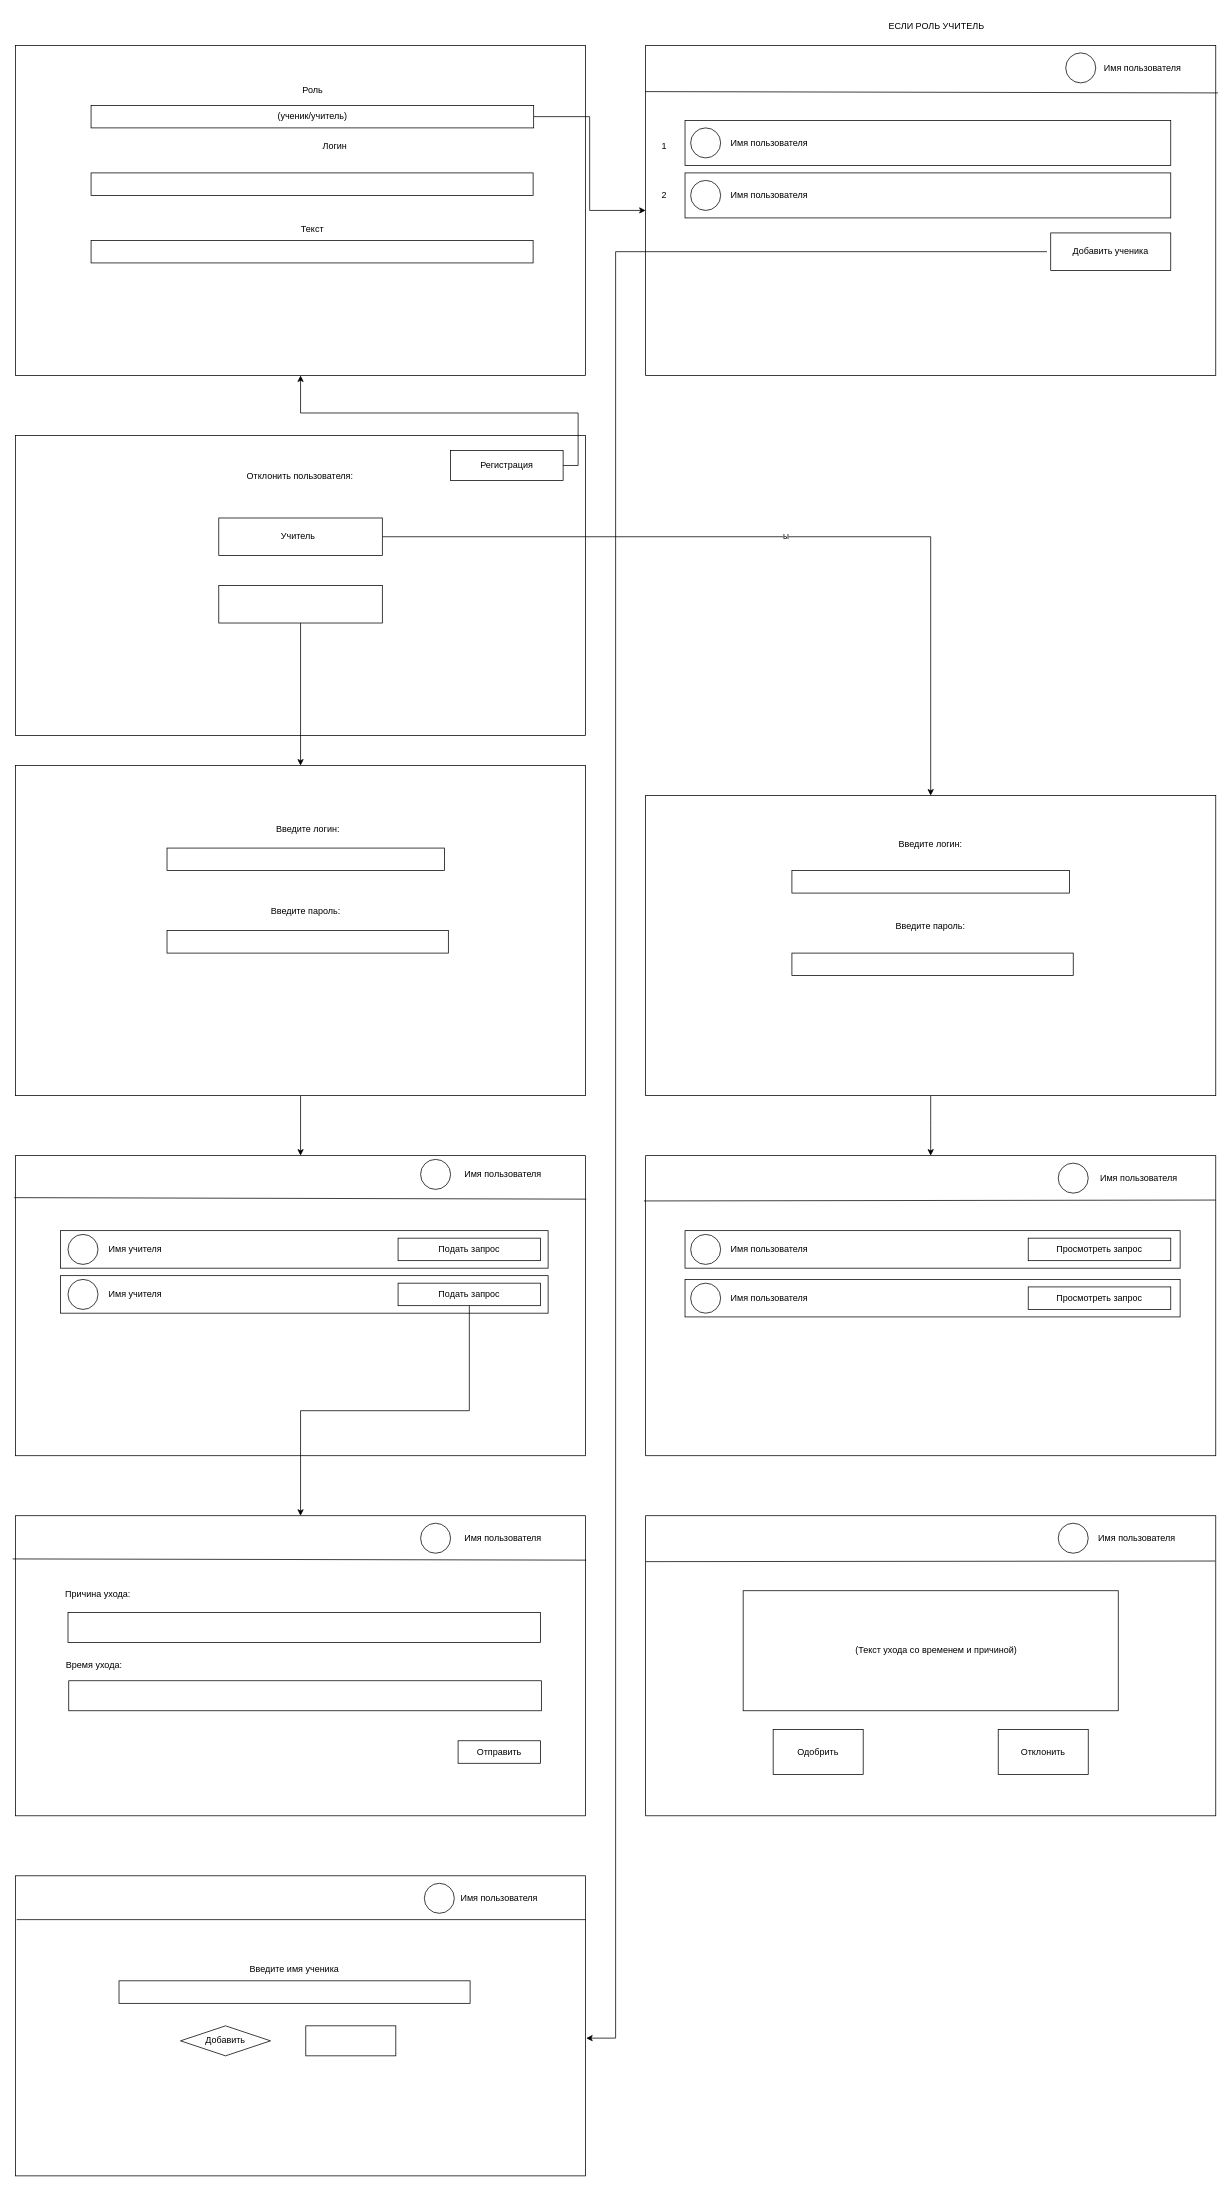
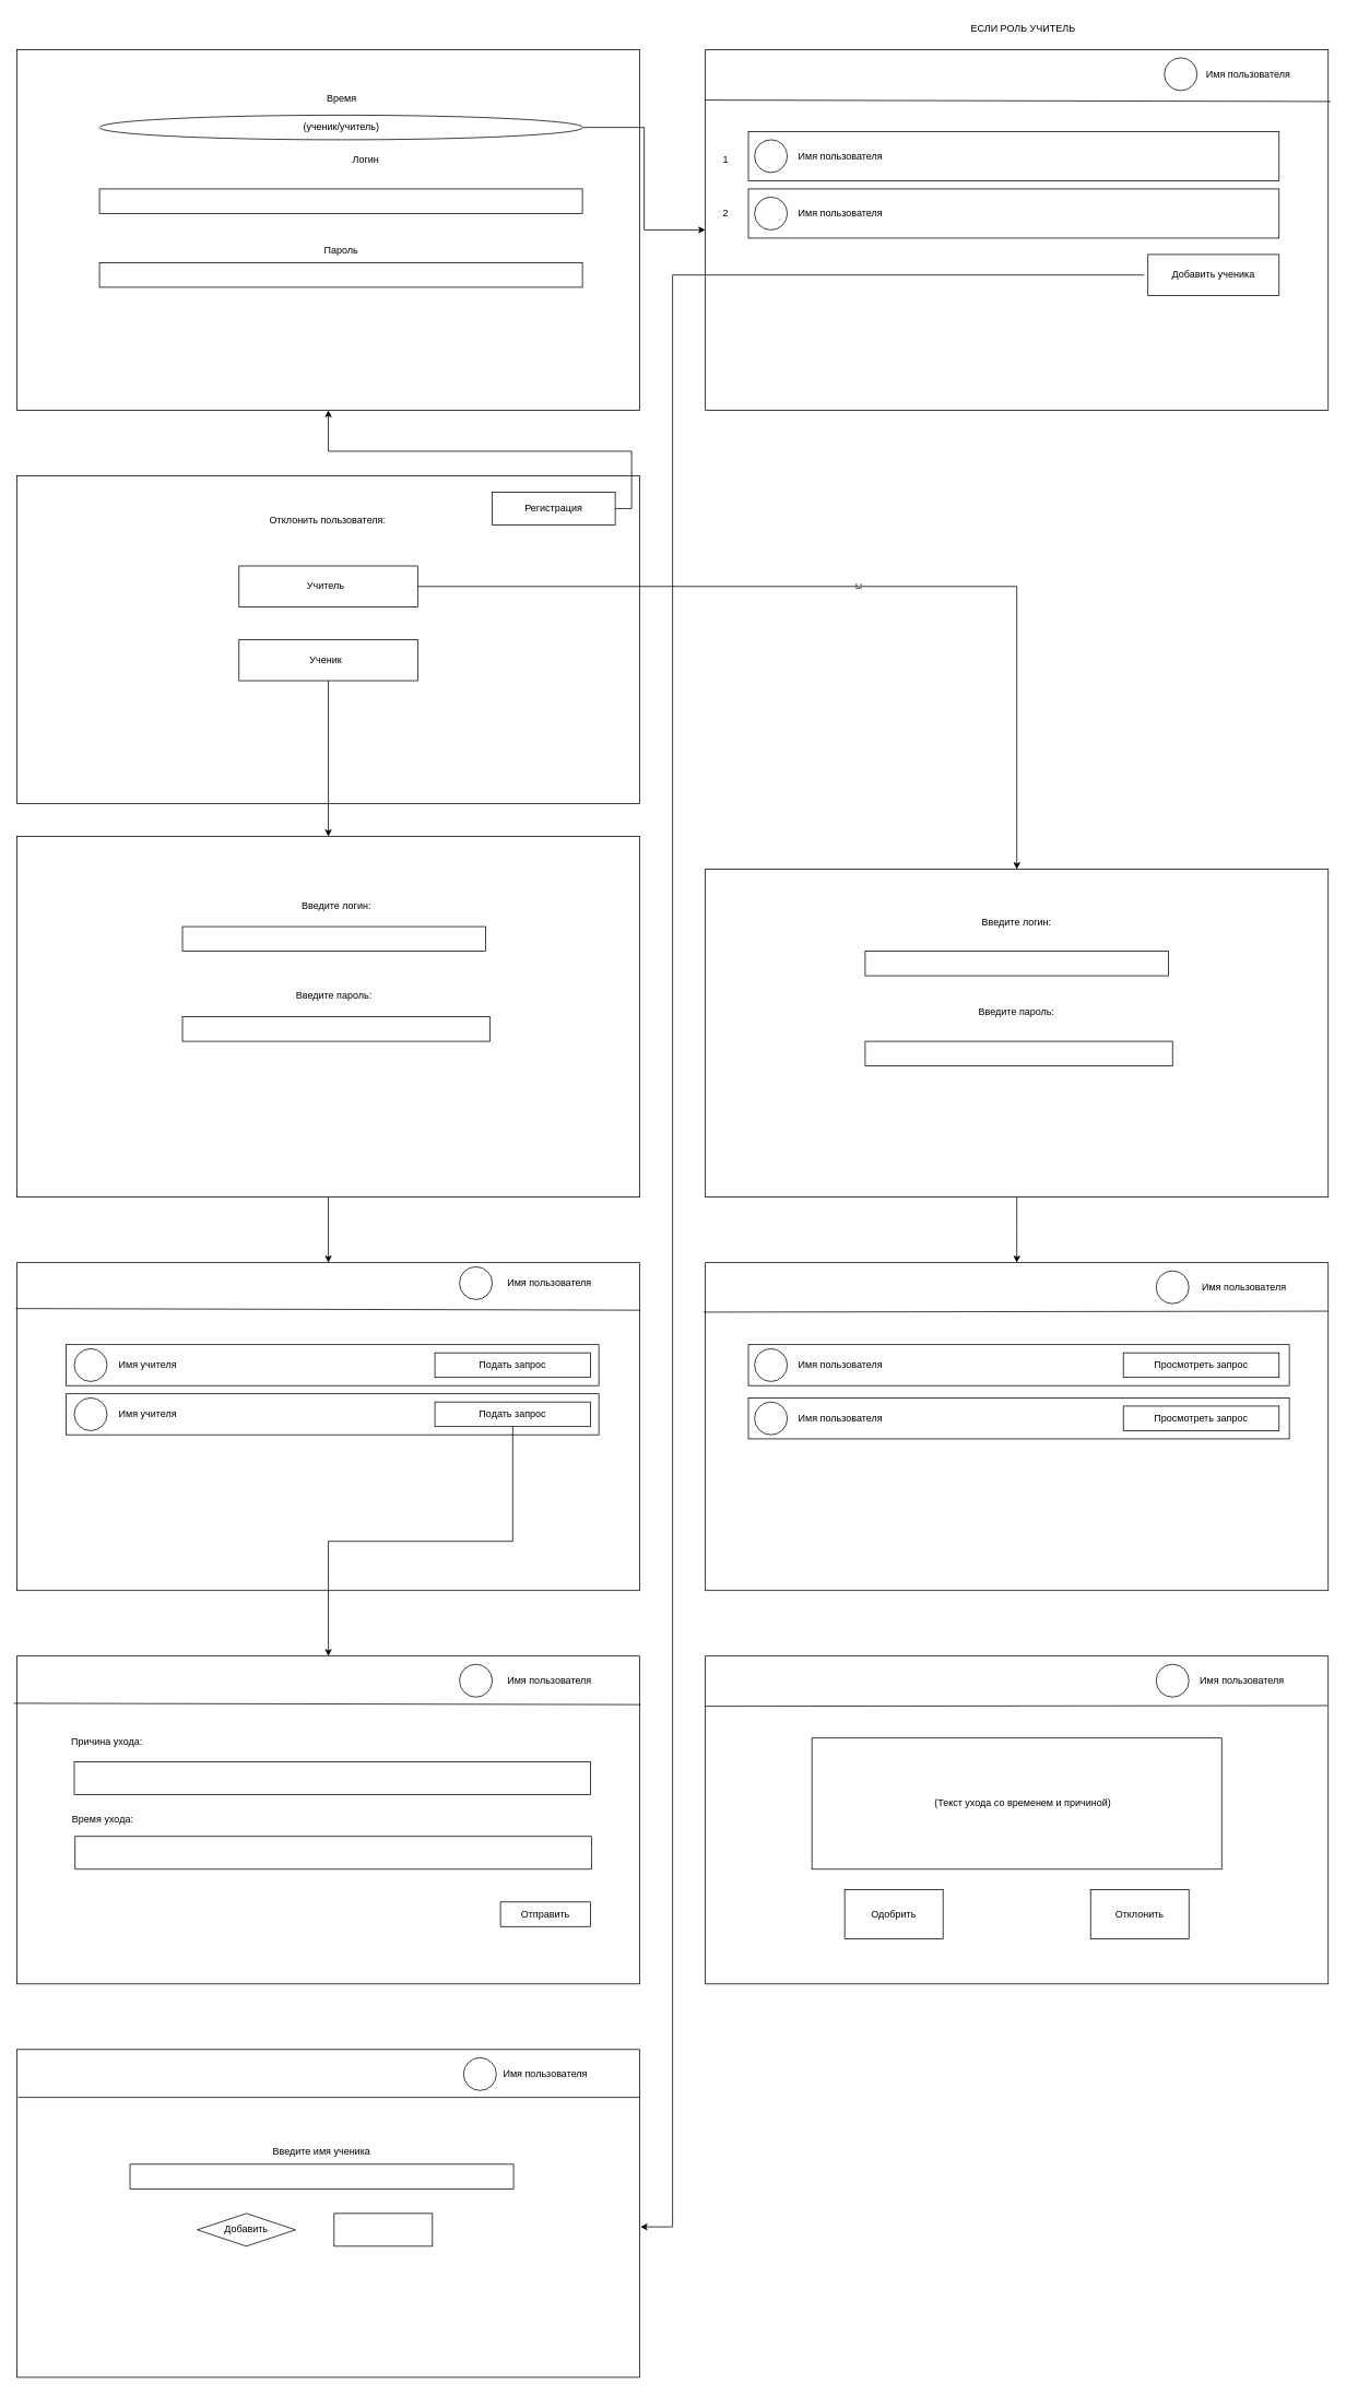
- <mxCell id="75" value="Роль" style="text;html=1;strokeColor=none;fillColor=none;align=center;verticalAlign=middle;whiteSpace=wrap;rounded=0;" vertex="1" parent="1"><mxGeometry x="301.5" y="100" width="228.5" height="40" as="geometry" /></mxCell>
+ <mxCell id="75" value="Время" style="text;html=1;strokeColor=none;fillColor=none;align=center;verticalAlign=middle;whiteSpace=wrap;rounded=0;" vertex="1" parent="1"><mxGeometry x="301.5" y="100" width="228.5" height="40" as="geometry" /></mxCell>
- <mxCell id="77" value="(ученик/учитель)" style="rounded=0;whiteSpace=wrap;html=1;" vertex="1" parent="1"><mxGeometry x="120.75" y="140" width="590" height="30" as="geometry" /></mxCell>
+ <mxCell id="77" value="(ученик/учитель)" style="ellipse;whiteSpace=wrap;html=1;" vertex="1" parent="1"><mxGeometry x="120.75" y="140" width="590" height="30" as="geometry" /></mxCell>
- <mxCell id="80" value="Текст" style="text;html=1;strokeColor=none;fillColor=none;align=center;verticalAlign=middle;whiteSpace=wrap;rounded=0;" vertex="1" parent="1"><mxGeometry x="385.75" y="290" width="60" height="30" as="geometry" /></mxCell>
+ <mxCell id="80" value="Пароль" style="text;html=1;strokeColor=none;fillColor=none;align=center;verticalAlign=middle;whiteSpace=wrap;rounded=0;" vertex="1" parent="1"><mxGeometry x="385.75" y="290" width="60" height="30" as="geometry" /></mxCell>
+ <mxCell id="9" value="Ученик" style="text;html=1;strokeColor=none;fillColor=none;align=center;verticalAlign=middle;whiteSpace=wrap;rounded=0;" vertex="1" parent="1"><mxGeometry x="366.5" y="790" width="60" height="30" as="geometry" /></mxCell>
